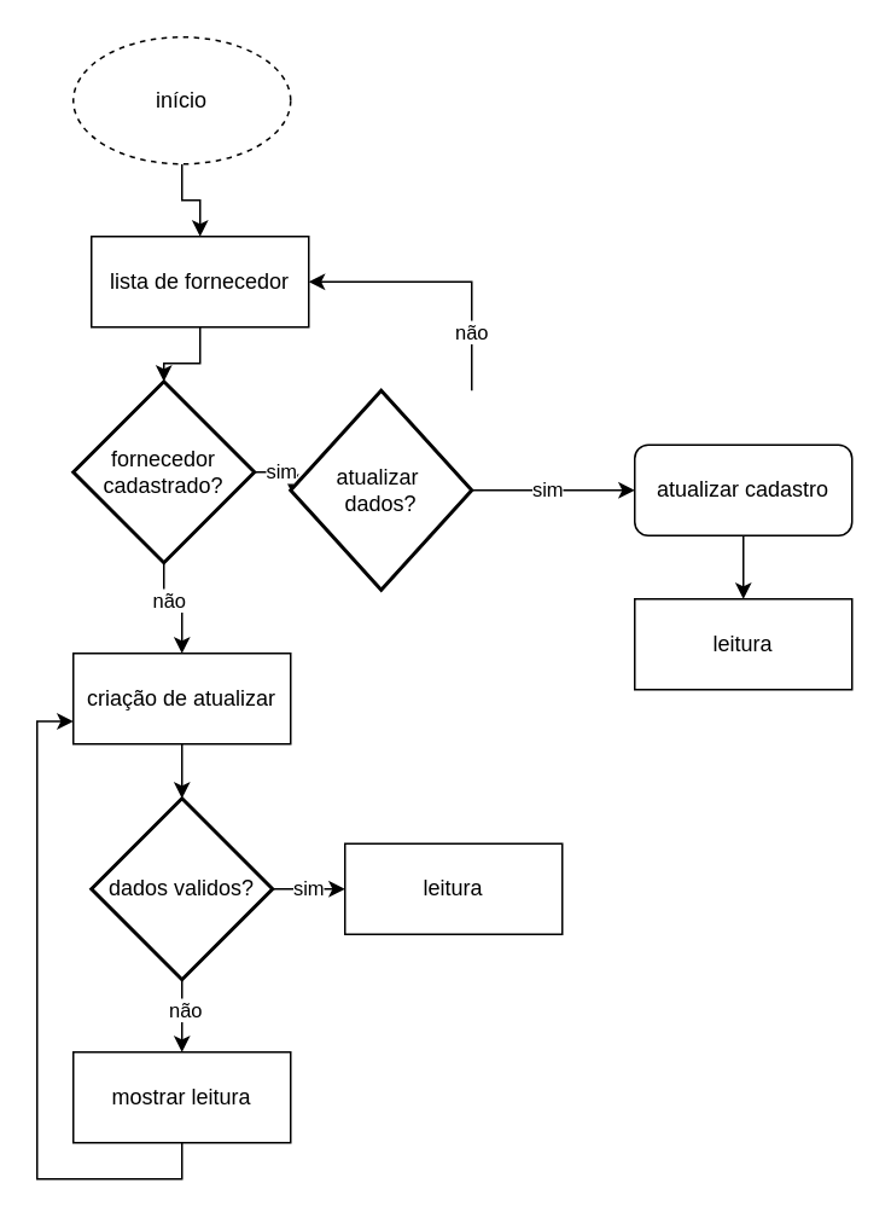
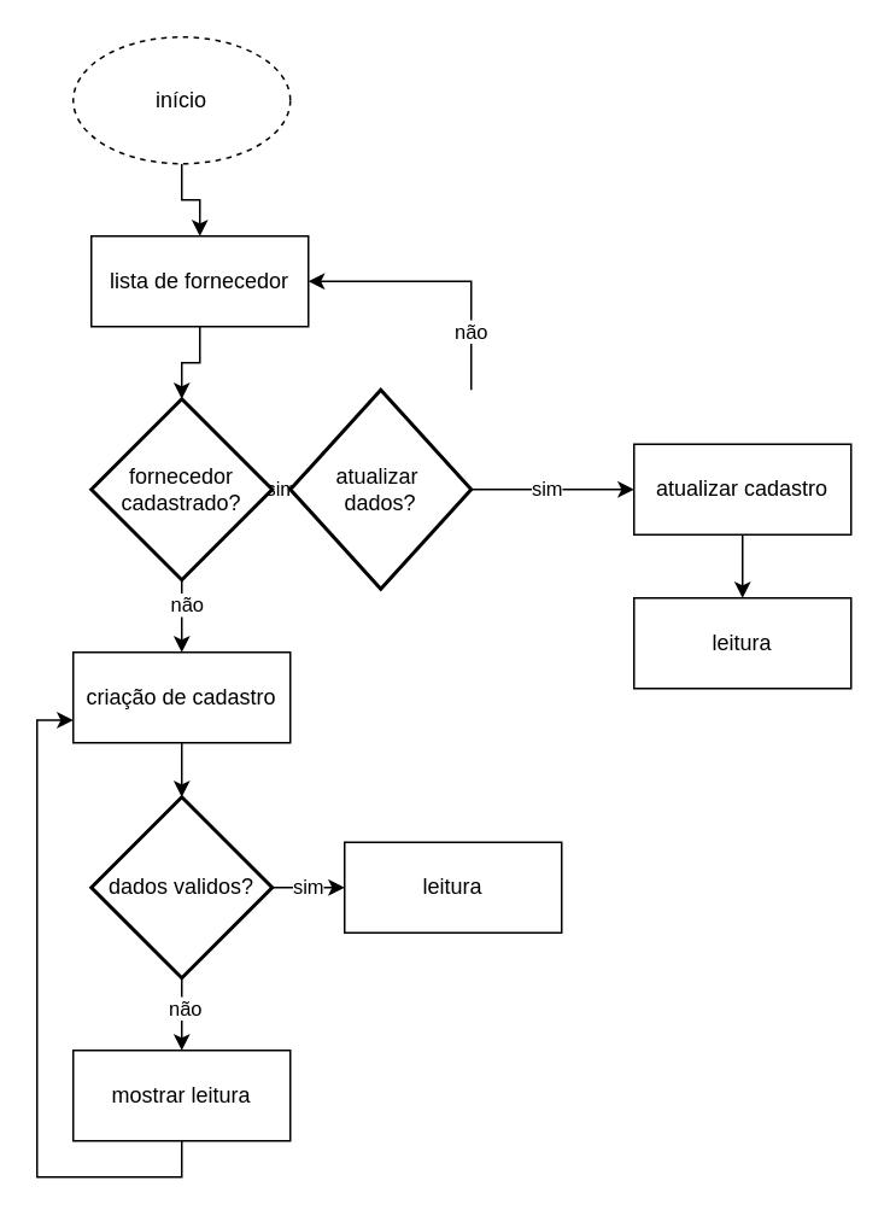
- <mxCell id="9" value="fornecedor cadastrado?" style="strokeWidth=2;html=1;shape=mxgraph.flowchart.decision;whiteSpace=wrap;" parent="1" vertex="1"><mxGeometry x="40" y="210" width="100" height="100" as="geometry" /></mxCell>
+ <mxCell id="9" value="fornecedor cadastrado?" style="strokeWidth=2;html=1;shape=mxgraph.flowchart.decision;whiteSpace=wrap;" parent="1" vertex="1"><mxGeometry x="50" y="220" width="100" height="100" as="geometry" /></mxCell>
- <mxCell id="25" value="atualizar cadastro" style="whiteSpace=wrap;html=1;rounded=1;" vertex="1" parent="1"><mxGeometry x="350" y="245" width="120" height="50" as="geometry" /></mxCell>
+ <mxCell id="25" value="atualizar cadastro" style="rounded=0;whiteSpace=wrap;html=1;" vertex="1" parent="1"><mxGeometry x="350" y="245" width="120" height="50" as="geometry" /></mxCell>
- <mxCell id="11" value="criação de atualizar" style="rounded=0;whiteSpace=wrap;html=1;" parent="1" vertex="1"><mxGeometry x="40" y="360" width="120" height="50" as="geometry" /></mxCell>
+ <mxCell id="11" value="criação de cadastro" style="rounded=0;whiteSpace=wrap;html=1;" parent="1" vertex="1"><mxGeometry x="40" y="360" width="120" height="50" as="geometry" /></mxCell>
